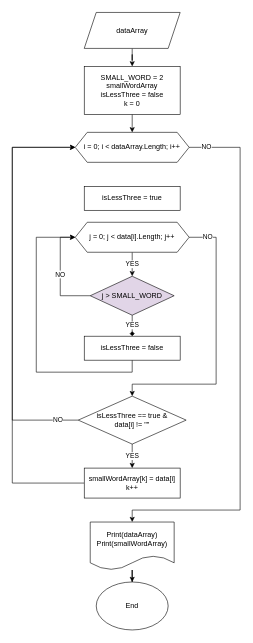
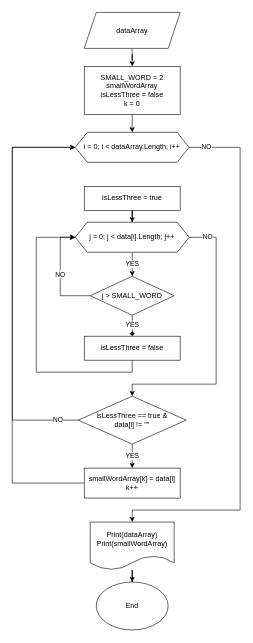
+ <mxCell id="9" style="edgeStyle=orthogonalEdgeStyle;rounded=0;orthogonalLoop=1;jettySize=auto;html=1;entryX=0.5;entryY=0;entryDx=0;entryDy=0;" parent="1" source="10" target="14" edge="1"><mxGeometry relative="1" as="geometry" /></mxCell>
- <mxCell id="17" value="j &amp;gt; SMALL_WORD" style="rhombus;whiteSpace=wrap;html=1;fillColor=#e1d5e7;" parent="1" vertex="1"><mxGeometry x="150" y="460" width="140" height="65" as="geometry" /></mxCell>
+ <mxCell id="17" value="j &amp;gt; SMALL_WORD" style="rhombus;whiteSpace=wrap;html=1;" parent="1" vertex="1"><mxGeometry x="150" y="460" width="140" height="65" as="geometry" /></mxCell>
